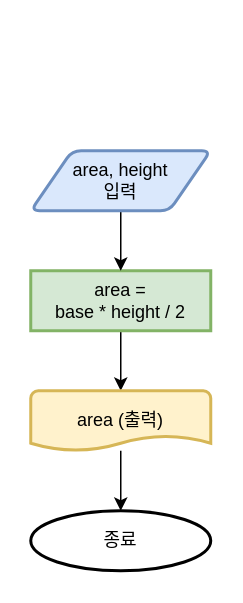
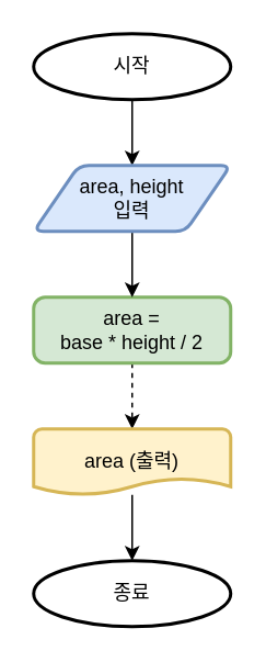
+ <mxCell id="3" value="시작" style="strokeWidth=2;html=1;shape=mxgraph.flowchart.start_1;whiteSpace=wrap;" vertex="1" parent="1"><mxGeometry x="20" y="20" width="120" height="40" as="geometry" /></mxCell>
+ <mxCell id="2" style="edgeStyle=orthogonalEdgeStyle;rounded=0;orthogonalLoop=1;jettySize=auto;html=1;exitX=0.5;exitY=1;exitDx=0;exitDy=0;exitPerimeter=0;entryX=0.5;entryY=0;entryDx=0;entryDy=0;" edge="1" parent="1" source="3" target="7"><mxGeometry relative="1" as="geometry"><mxPoint x="80" y="100" as="targetPoint" /></mxGeometry></mxCell>
- <mxCell id="5" value="area = &lt;br&gt;base * height / 2" style="whiteSpace=wrap;html=1;absoluteArcSize=1;arcSize=14;strokeWidth=2;fillColor=#d5e8d4;strokeColor=#82b366;rounded=0;" vertex="1" parent="1"><mxGeometry x="20" y="180" width="120" height="40" as="geometry" /></mxCell>
+ <mxCell id="5" value="area = &lt;br&gt;base * height / 2" style="rounded=1;whiteSpace=wrap;html=1;absoluteArcSize=1;arcSize=14;strokeWidth=2;fillColor=#d5e8d4;strokeColor=#82b366;" vertex="1" parent="1"><mxGeometry x="20" y="180" width="120" height="40" as="geometry" /></mxCell>
- <mxCell id="4" style="edgeStyle=orthogonalEdgeStyle;rounded=0;orthogonalLoop=1;jettySize=auto;html=1;exitX=0.5;exitY=1;exitDx=0;exitDy=0;entryX=0.5;entryY=0;entryDx=0;entryDy=0;entryPerimeter=0;" edge="1" parent="1" source="5" target="10"><mxGeometry relative="1" as="geometry" /></mxCell>
+ <mxCell id="4" style="edgeStyle=orthogonalEdgeStyle;rounded=0;orthogonalLoop=1;jettySize=auto;html=1;exitX=0.5;exitY=1;exitDx=0;exitDy=0;entryX=0.5;entryY=0;entryDx=0;entryDy=0;entryPerimeter=0;dashed=1;" edge="1" parent="1" source="5" target="10"><mxGeometry relative="1" as="geometry" /></mxCell>
